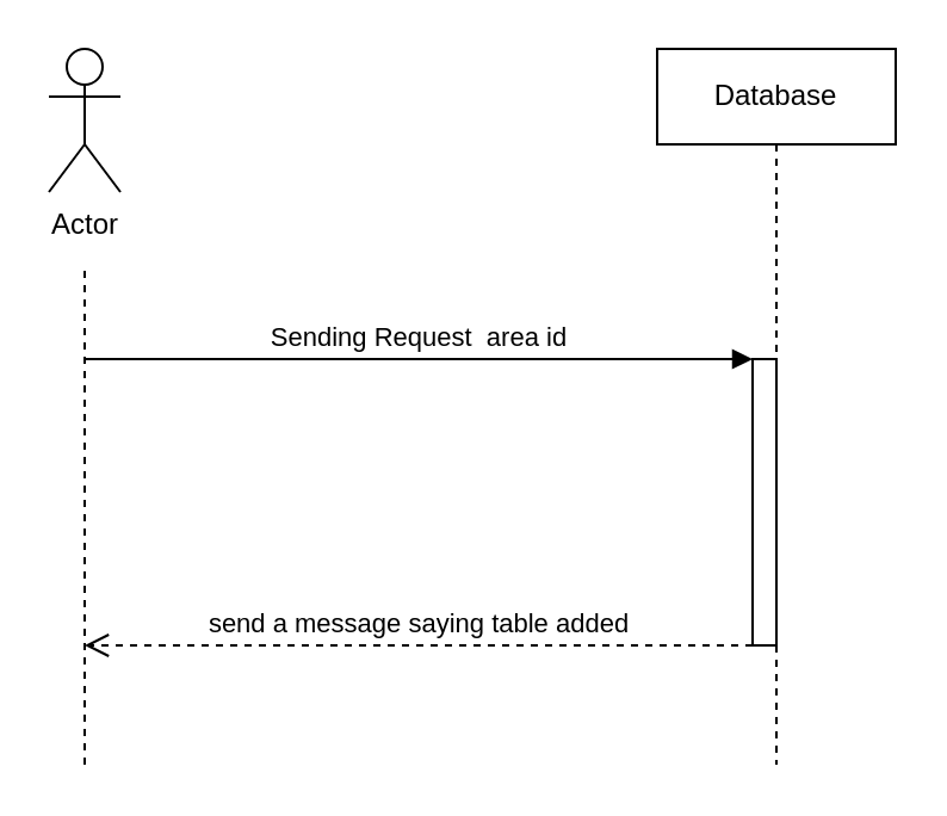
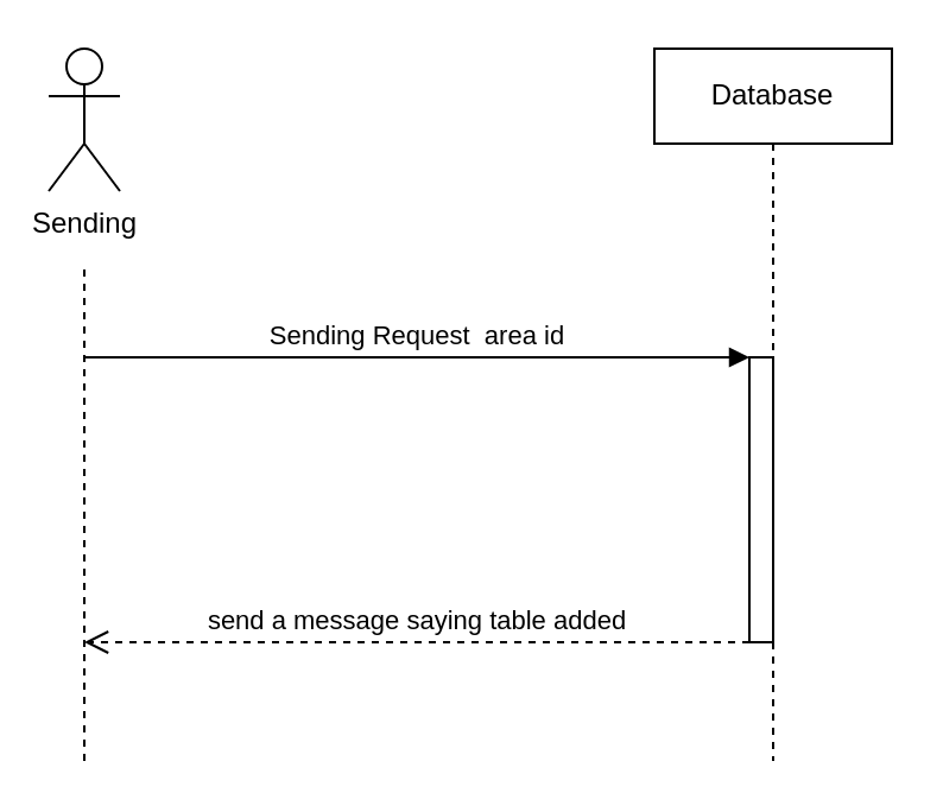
- <mxCell id="2" value="Actor" style="shape=umlActor;verticalLabelPosition=bottom;labelBackgroundColor=#ffffff;verticalAlign=top;html=1;outlineConnect=0;" vertex="1" parent="1"><mxGeometry x="20" y="20" width="30" height="60" as="geometry" /></mxCell>
+ <mxCell id="2" value="Sending" style="shape=umlActor;verticalLabelPosition=bottom;labelBackgroundColor=#ffffff;verticalAlign=top;html=1;outlineConnect=0;" vertex="1" parent="1"><mxGeometry x="20" y="20" width="30" height="60" as="geometry" /></mxCell>
